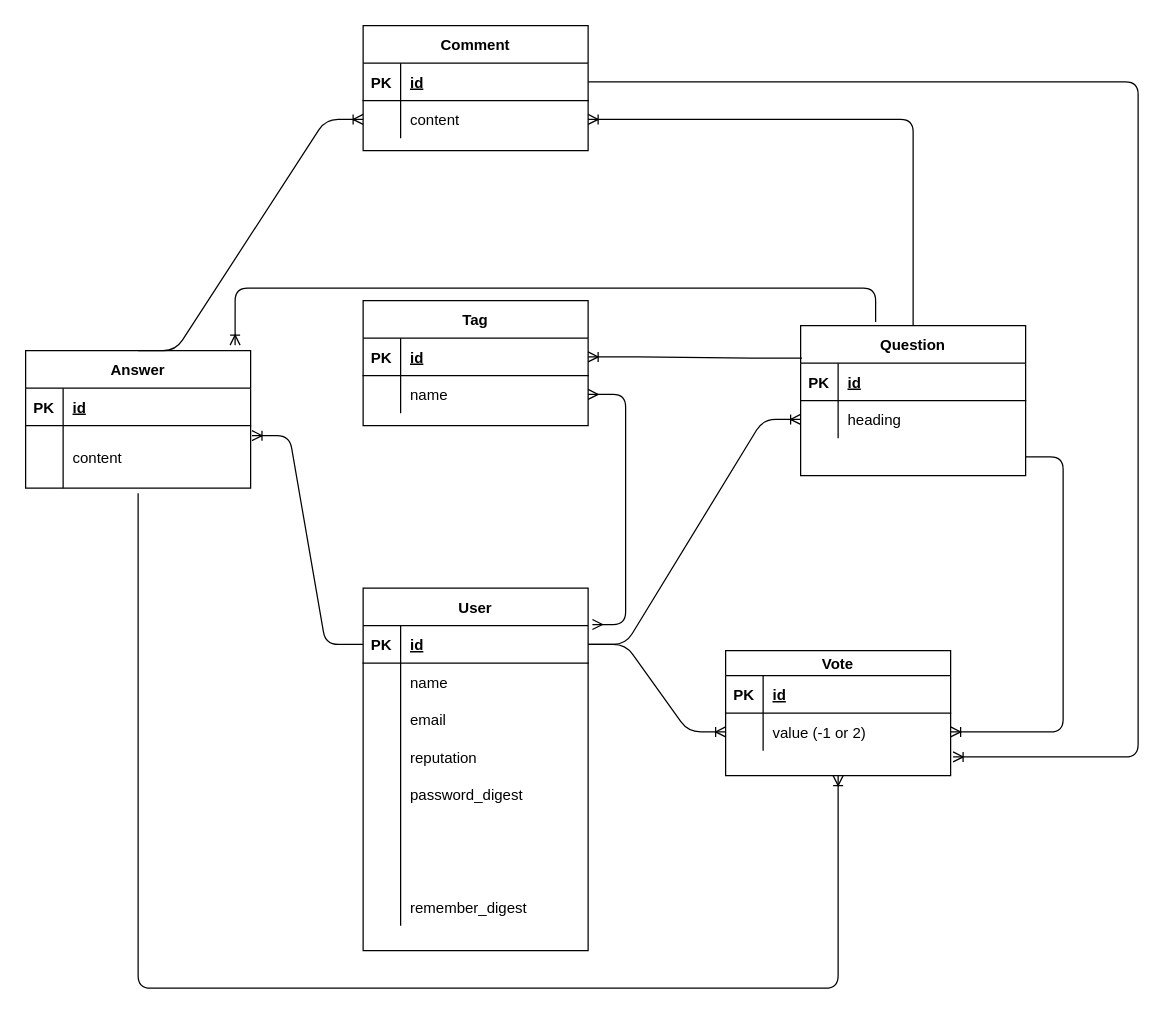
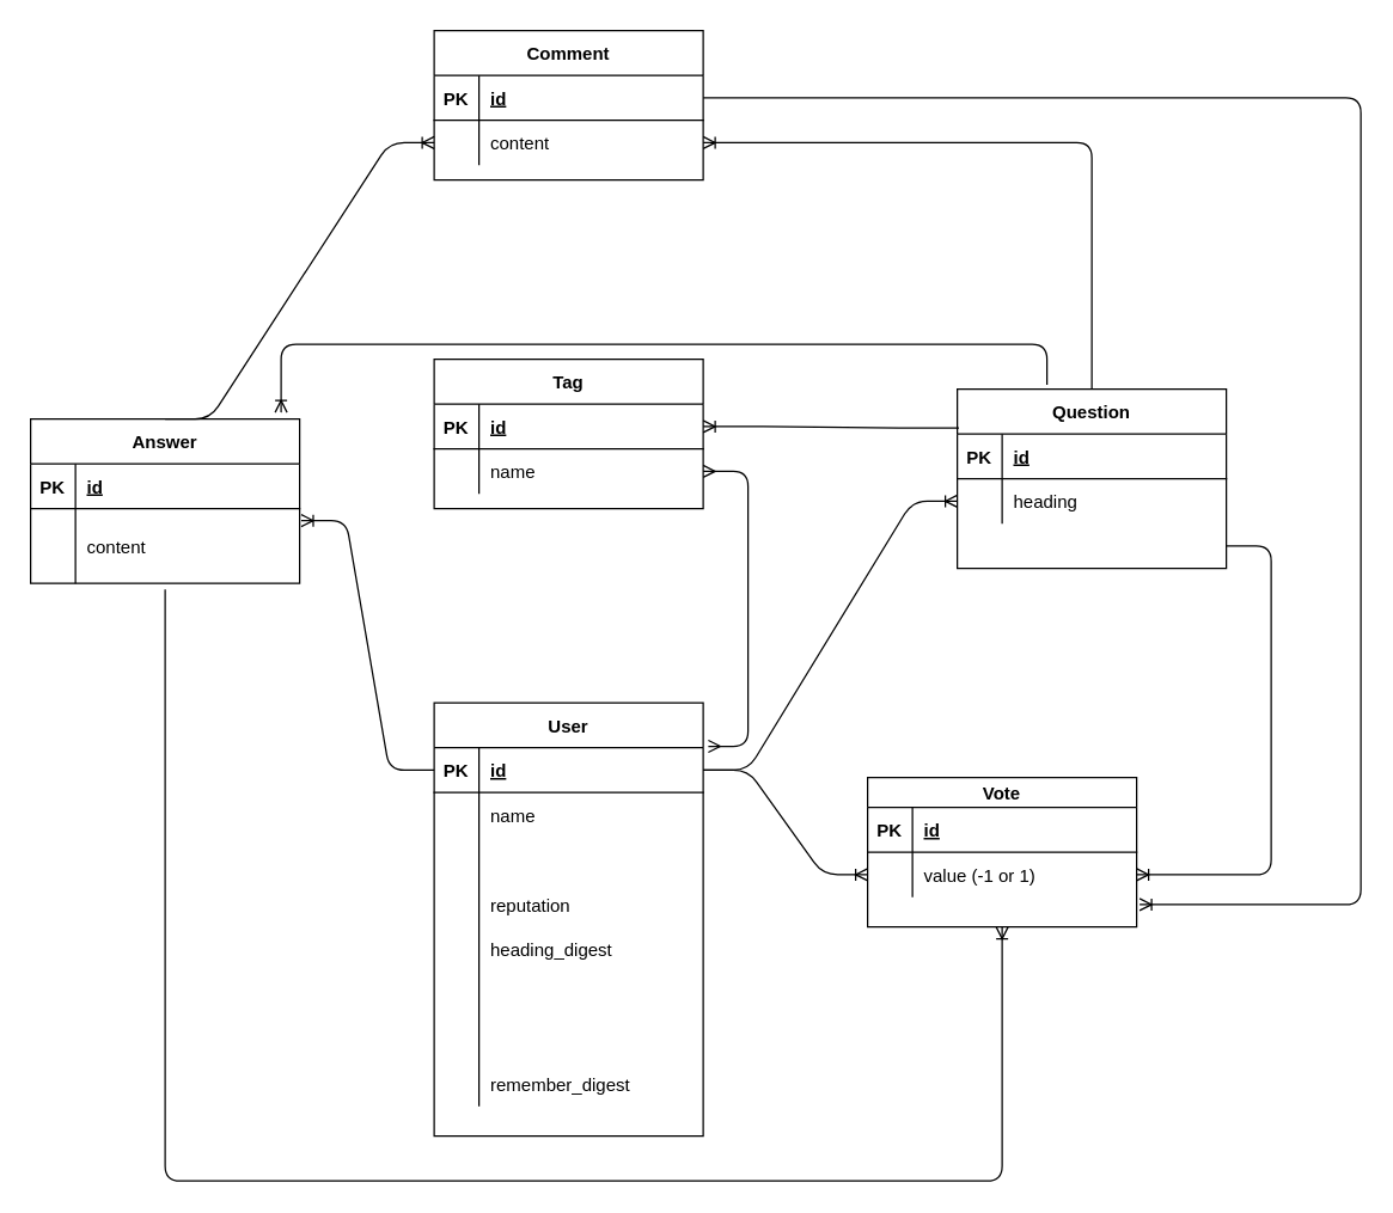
- <mxCell id="11" value="email" style="shape=partialRectangle;connectable=0;fillColor=none;top=0;left=0;bottom=0;right=0;align=left;spacingLeft=6;overflow=hidden;" vertex="1" parent="9"><mxGeometry x="30" width="150" height="30" as="geometry" /></mxCell>
- <mxCell id="67" value="value (-1 or 2)" style="shape=partialRectangle;connectable=0;fillColor=none;top=0;left=0;bottom=0;right=0;align=left;spacingLeft=6;overflow=hidden;" vertex="1" parent="65"><mxGeometry x="30" width="150" height="30" as="geometry" /></mxCell>
+ <mxCell id="67" value="value (-1 or 1)" style="shape=partialRectangle;connectable=0;fillColor=none;top=0;left=0;bottom=0;right=0;align=left;spacingLeft=6;overflow=hidden;" vertex="1" parent="65"><mxGeometry x="30" width="150" height="30" as="geometry" /></mxCell>
- <mxCell id="17" value="password_digest" style="shape=partialRectangle;connectable=0;fillColor=none;top=0;left=0;bottom=0;right=0;align=left;spacingLeft=6;overflow=hidden;" vertex="1" parent="15"><mxGeometry x="30" width="150" height="30" as="geometry" /></mxCell>
+ <mxCell id="17" value="heading_digest" style="shape=partialRectangle;connectable=0;fillColor=none;top=0;left=0;bottom=0;right=0;align=left;spacingLeft=6;overflow=hidden;" vertex="1" parent="15"><mxGeometry x="30" width="150" height="30" as="geometry" /></mxCell>
